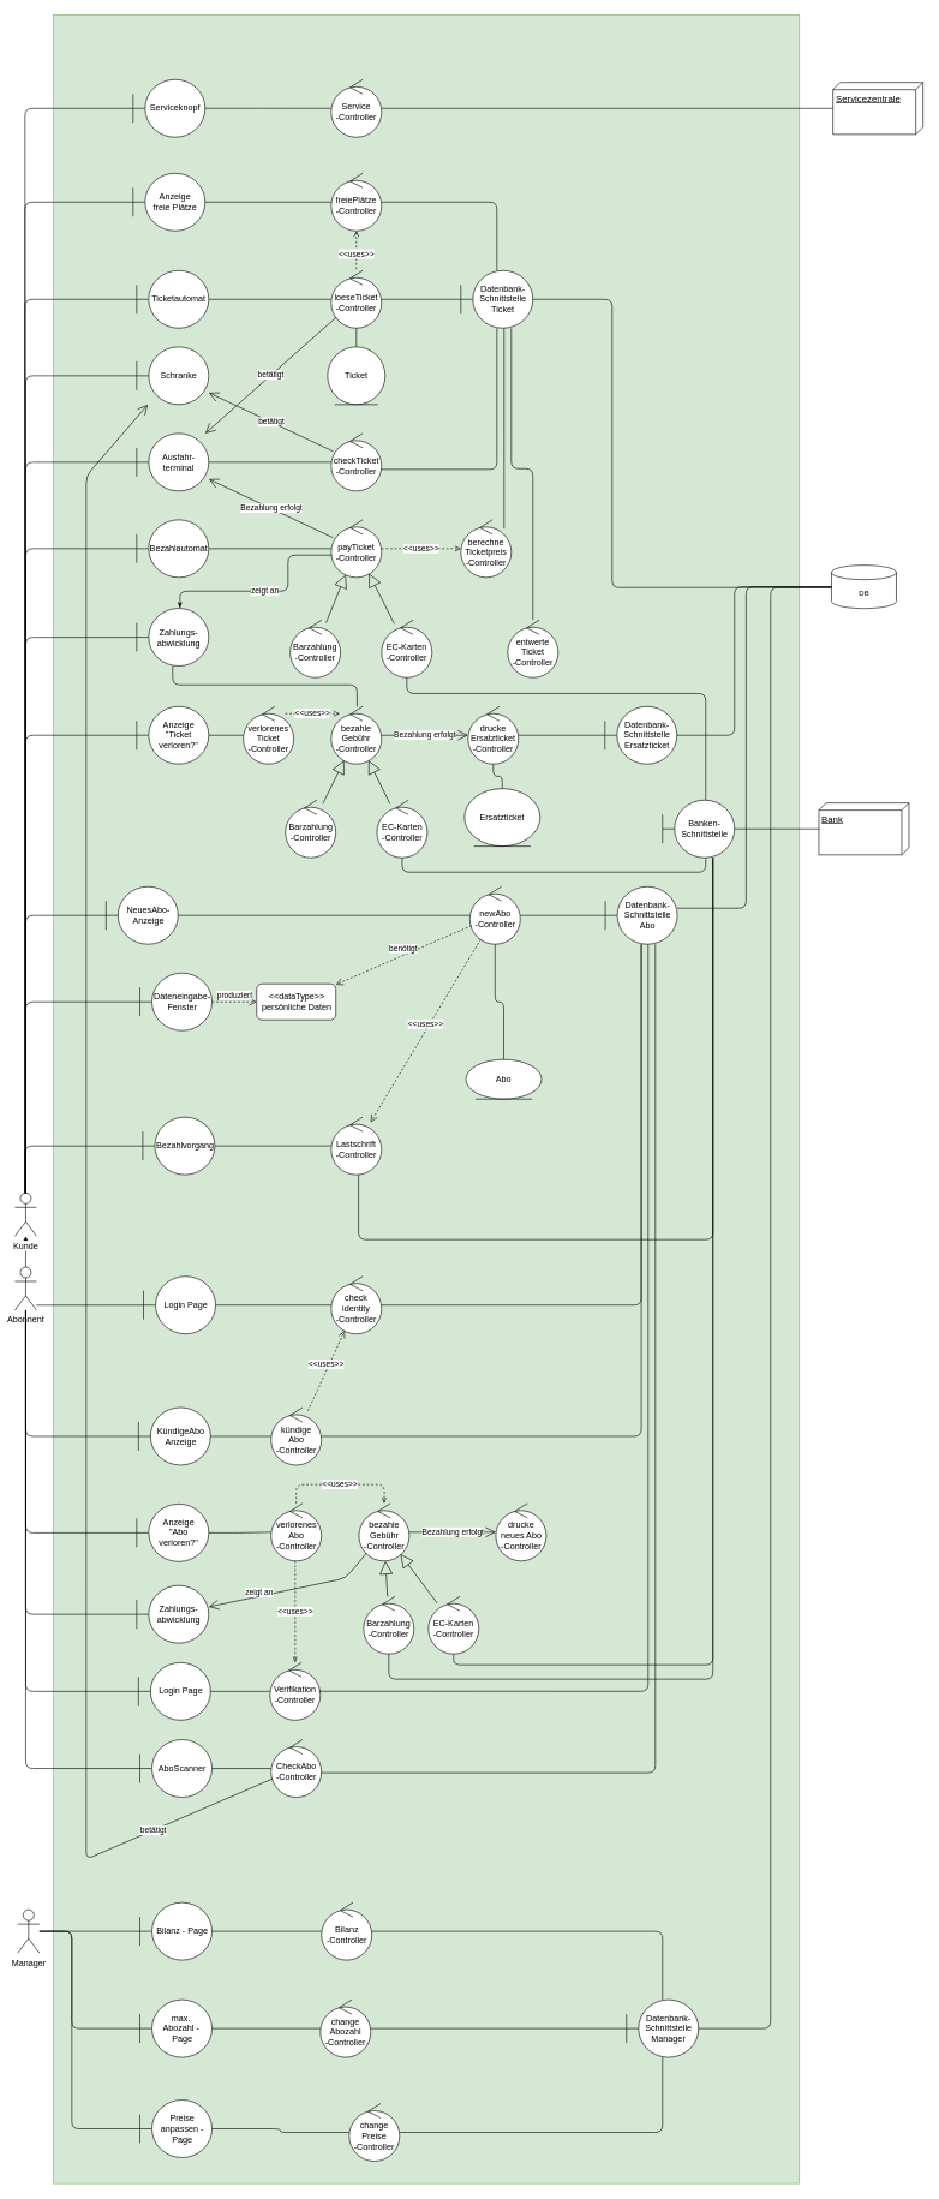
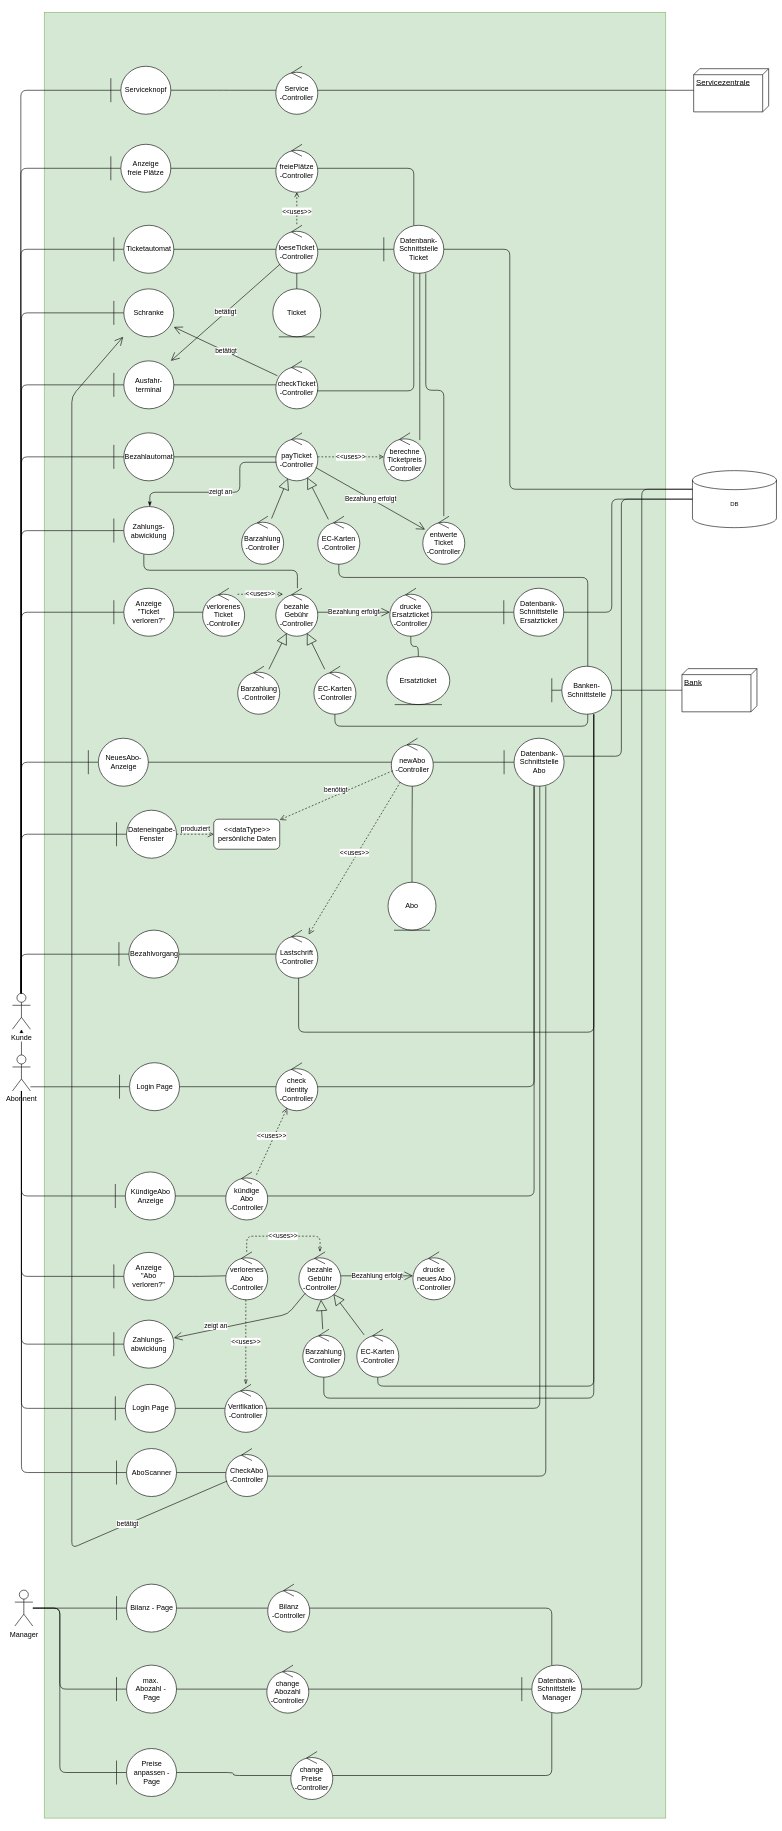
- <mxCell id="78" value="Bezahlung erfolgt&lt;br&gt;" style="endArrow=open;endSize=12;html=1;" parent="1" source="19" target="47" edge="1"><mxGeometry width="160" relative="1" as="geometry"><mxPoint x="471.643" y="635.751" as="sourcePoint" /><mxPoint x="299" y="554.529" as="targetPoint" /></mxGeometry></mxCell>
+ <mxCell id="78" value="Bezahlung erfolgt&lt;br&gt;" style="endArrow=open;endSize=12;html=1;" parent="1" source="19" target="77" edge="1"><mxGeometry width="160" relative="1" as="geometry"><mxPoint x="471.643" y="635.751" as="sourcePoint" /><mxPoint x="299" y="554.529" as="targetPoint" /></mxGeometry></mxCell>
- <mxCell id="18" value="&lt;font style=&quot;font-size: 10px&quot;&gt;&lt;br&gt;DB&lt;/font&gt;" style="strokeWidth=1;html=1;shape=mxgraph.flowchart.database;whiteSpace=wrap;" parent="1" vertex="1"><mxGeometry x="1153.5" y="784" width="90" height="60" as="geometry" /></mxCell>
+ <mxCell id="18" value="&lt;font style=&quot;font-size: 10px&quot;&gt;&lt;br&gt;DB&lt;/font&gt;" style="strokeWidth=1;html=1;shape=mxgraph.flowchart.database;whiteSpace=wrap;" parent="1" vertex="1"><mxGeometry x="1153.5" y="784" width="140" height="95" as="geometry" /></mxCell>
- <mxCell id="27" value="Abo" style="ellipse;shape=umlEntity;whiteSpace=wrap;html=1;strokeWidth=1;" parent="1" vertex="1"><mxGeometry x="646" y="1470" width="105" height="55" as="geometry" /></mxCell>
+ <mxCell id="27" value="Abo" style="ellipse;shape=umlEntity;whiteSpace=wrap;html=1;strokeWidth=1;" parent="1" vertex="1"><mxGeometry x="646" y="1470" width="80" height="80" as="geometry" /></mxCell>
